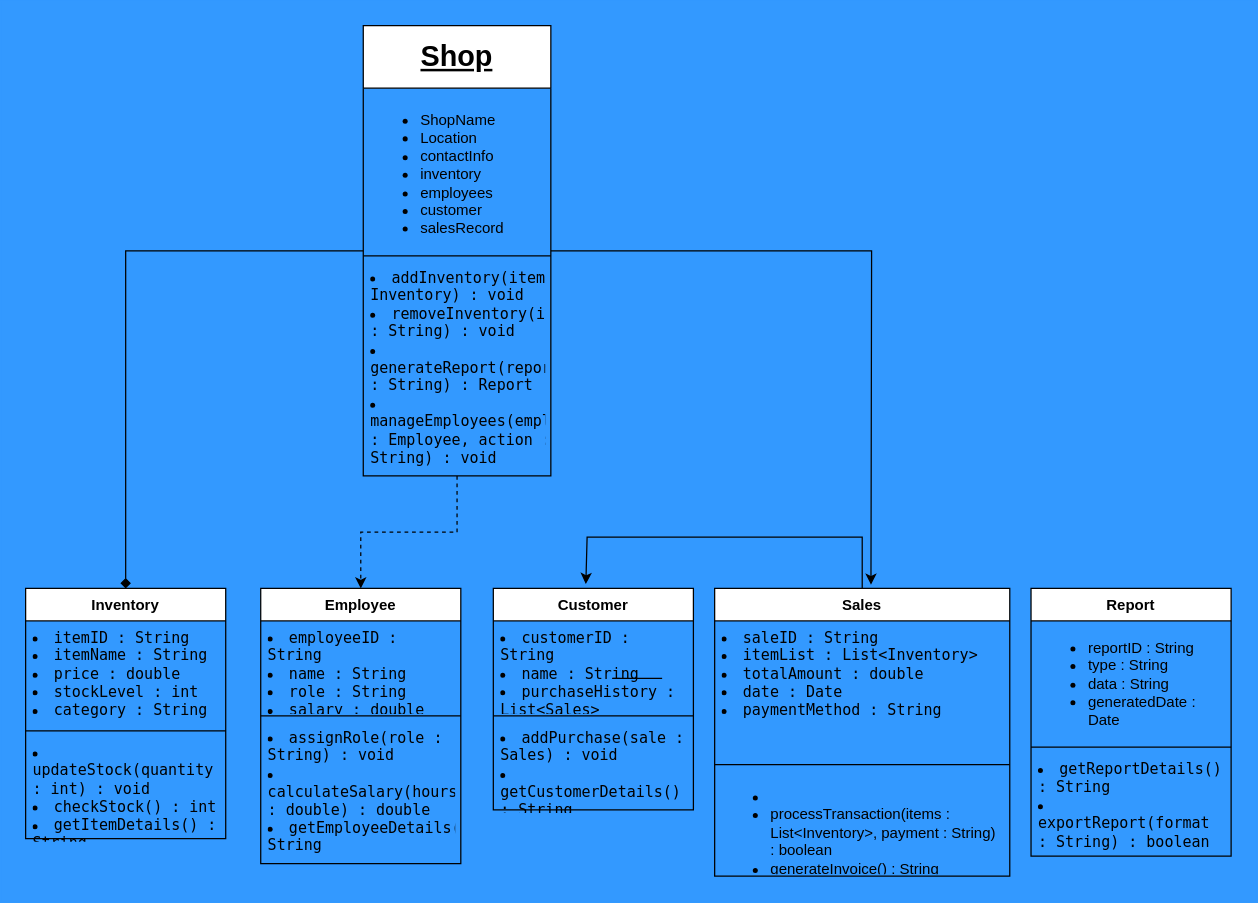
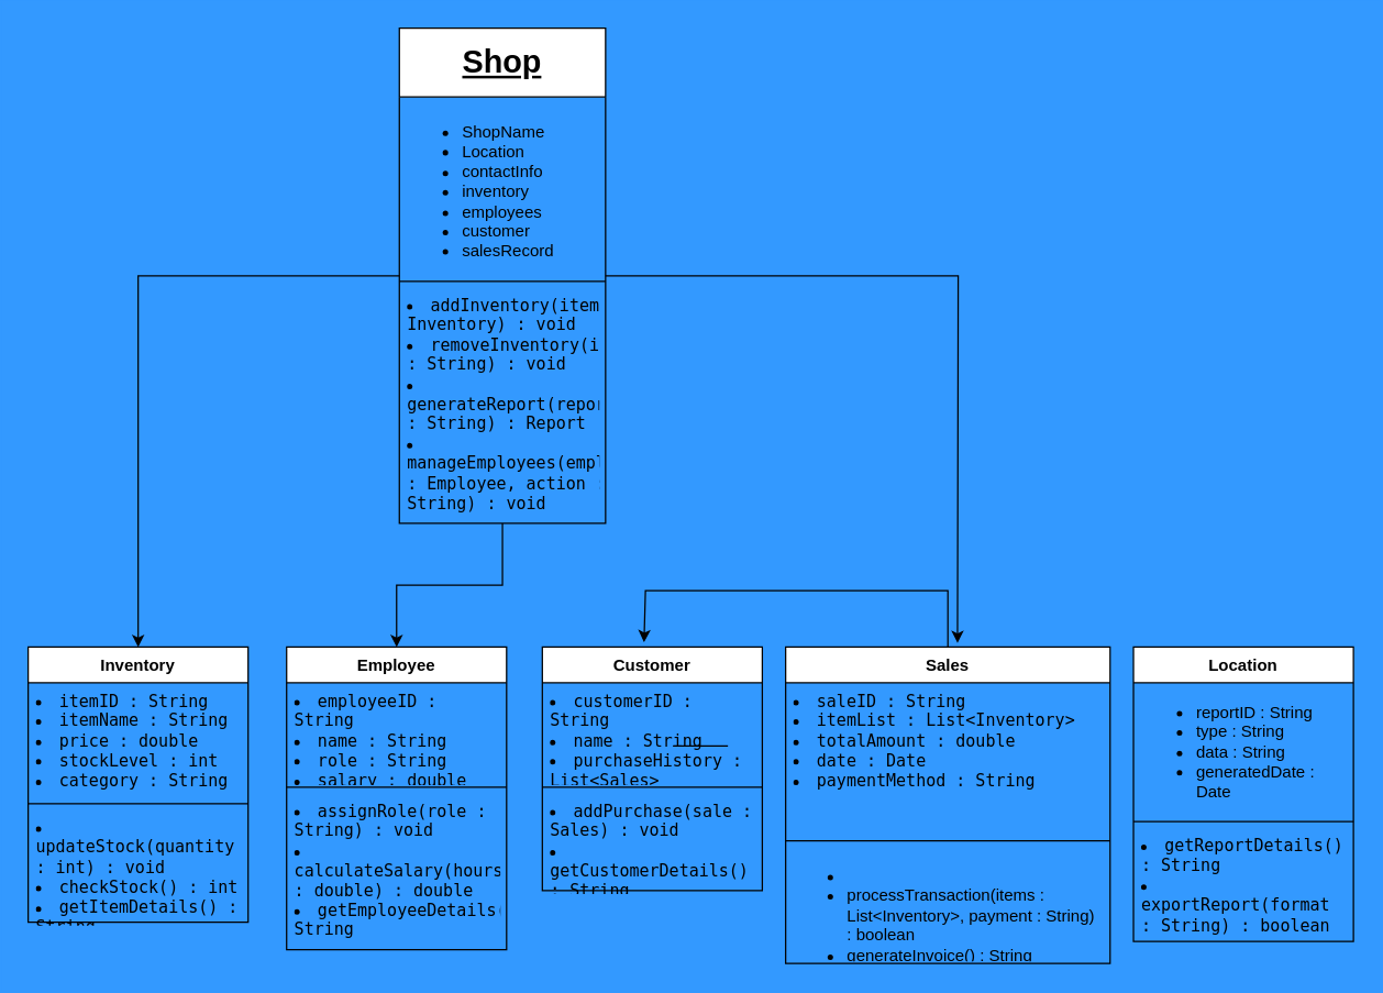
- <mxCell id="3" style="edgeStyle=orthogonalEdgeStyle;rounded=0;orthogonalLoop=1;jettySize=auto;html=1;entryX=0.5;entryY=0;entryDx=0;entryDy=0;dashed=1;" edge="1" parent="1" source="5" target="13"><mxGeometry relative="1" as="geometry" /></mxCell>
+ <mxCell id="3" style="edgeStyle=orthogonalEdgeStyle;rounded=0;orthogonalLoop=1;jettySize=auto;html=1;entryX=0.5;entryY=0;entryDx=0;entryDy=0;" edge="1" parent="1" source="5" target="13"><mxGeometry relative="1" as="geometry" /></mxCell>
- <mxCell id="2" style="edgeStyle=orthogonalEdgeStyle;rounded=0;orthogonalLoop=1;jettySize=auto;html=1;endArrow=diamond;" edge="1" parent="1" source="5" target="9"><mxGeometry relative="1" as="geometry" /></mxCell>
+ <mxCell id="2" style="edgeStyle=orthogonalEdgeStyle;rounded=0;orthogonalLoop=1;jettySize=auto;html=1;" edge="1" parent="1" source="5" target="9"><mxGeometry relative="1" as="geometry" /></mxCell>
- <mxCell id="26" value="Report" style="swimlane;fontStyle=1;align=center;verticalAlign=top;childLayout=stackLayout;horizontal=1;startSize=26;horizontalStack=0;resizeParent=1;resizeParentMax=0;resizeLast=0;collapsible=1;marginBottom=0;whiteSpace=wrap;html=1;" vertex="1" parent="1"><mxGeometry x="824" y="470" width="160" height="214" as="geometry" /></mxCell>
+ <mxCell id="26" value="Location" style="swimlane;fontStyle=1;align=center;verticalAlign=top;childLayout=stackLayout;horizontal=1;startSize=26;horizontalStack=0;resizeParent=1;resizeParentMax=0;resizeLast=0;collapsible=1;marginBottom=0;whiteSpace=wrap;html=1;" vertex="1" parent="1"><mxGeometry x="824" y="470" width="160" height="214" as="geometry" /></mxCell>
